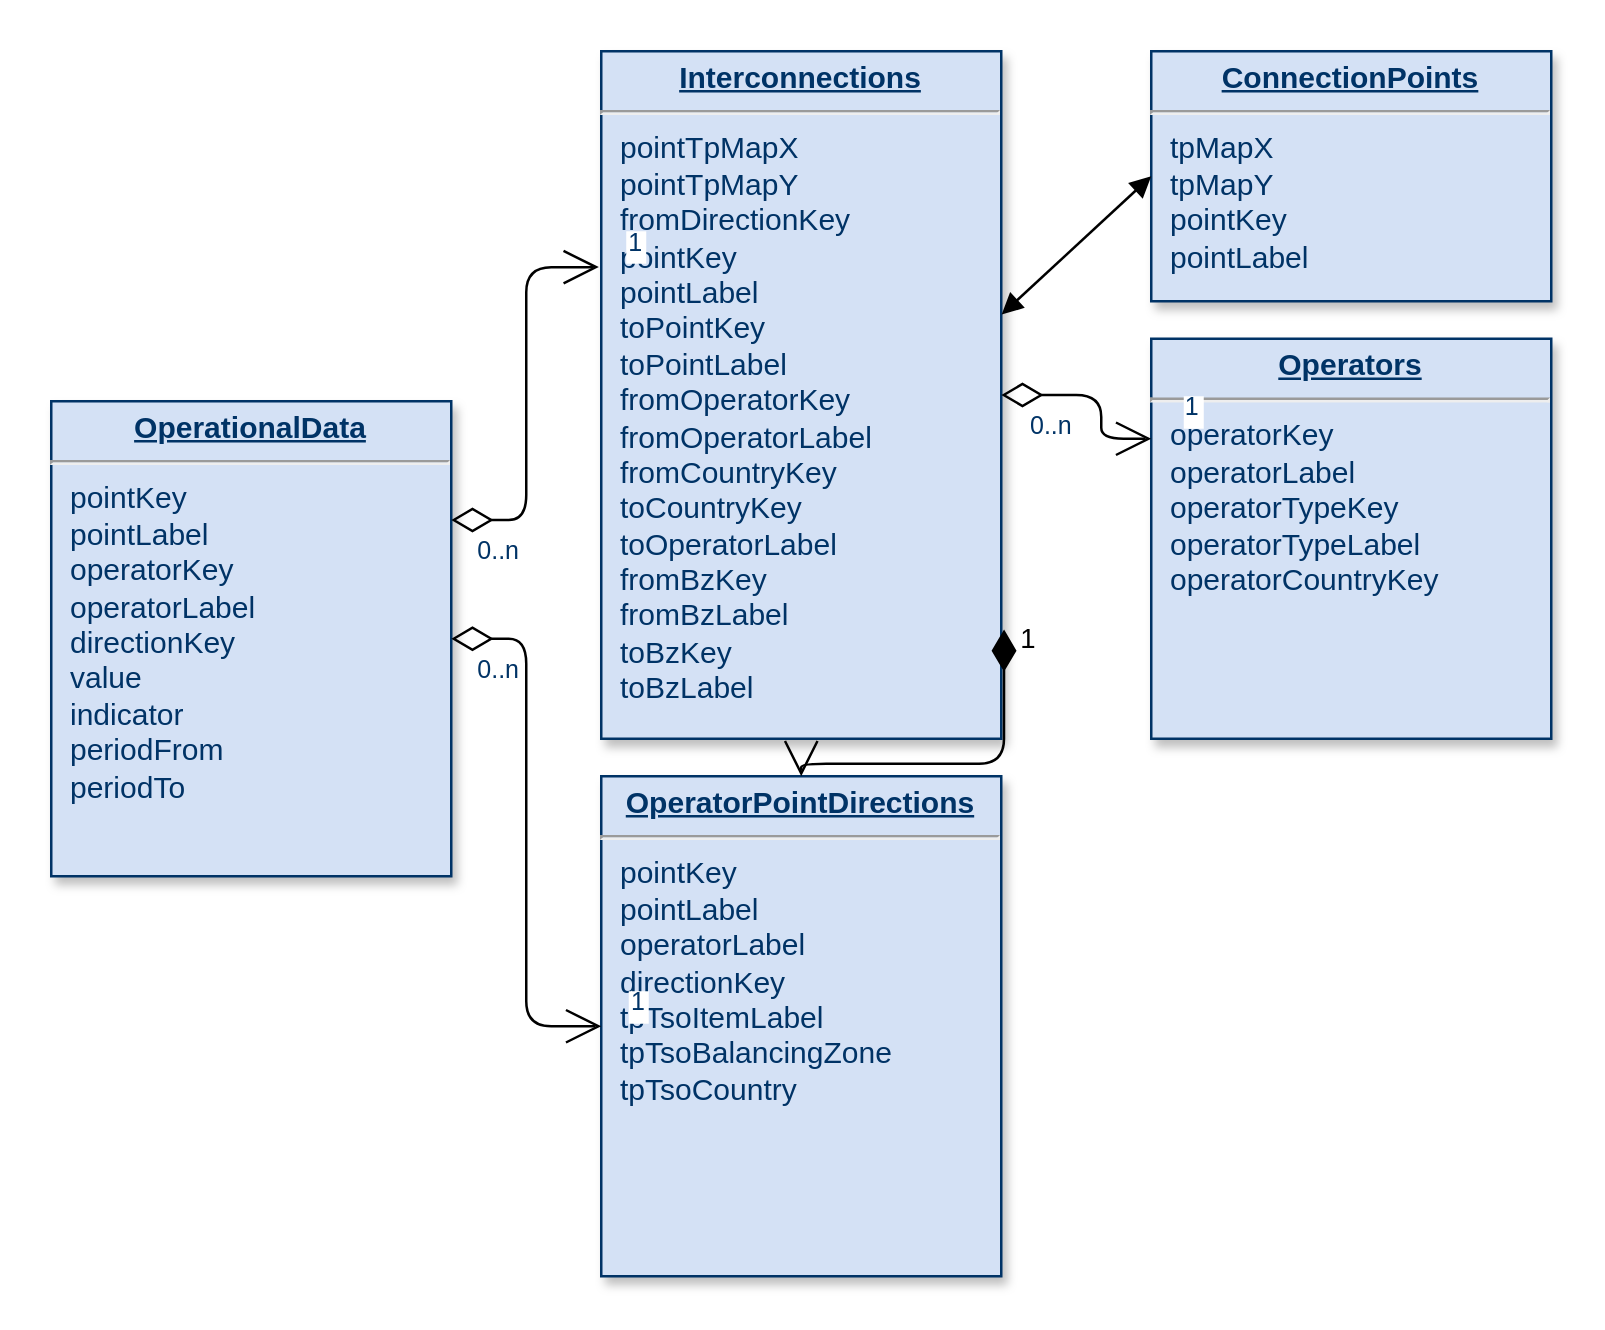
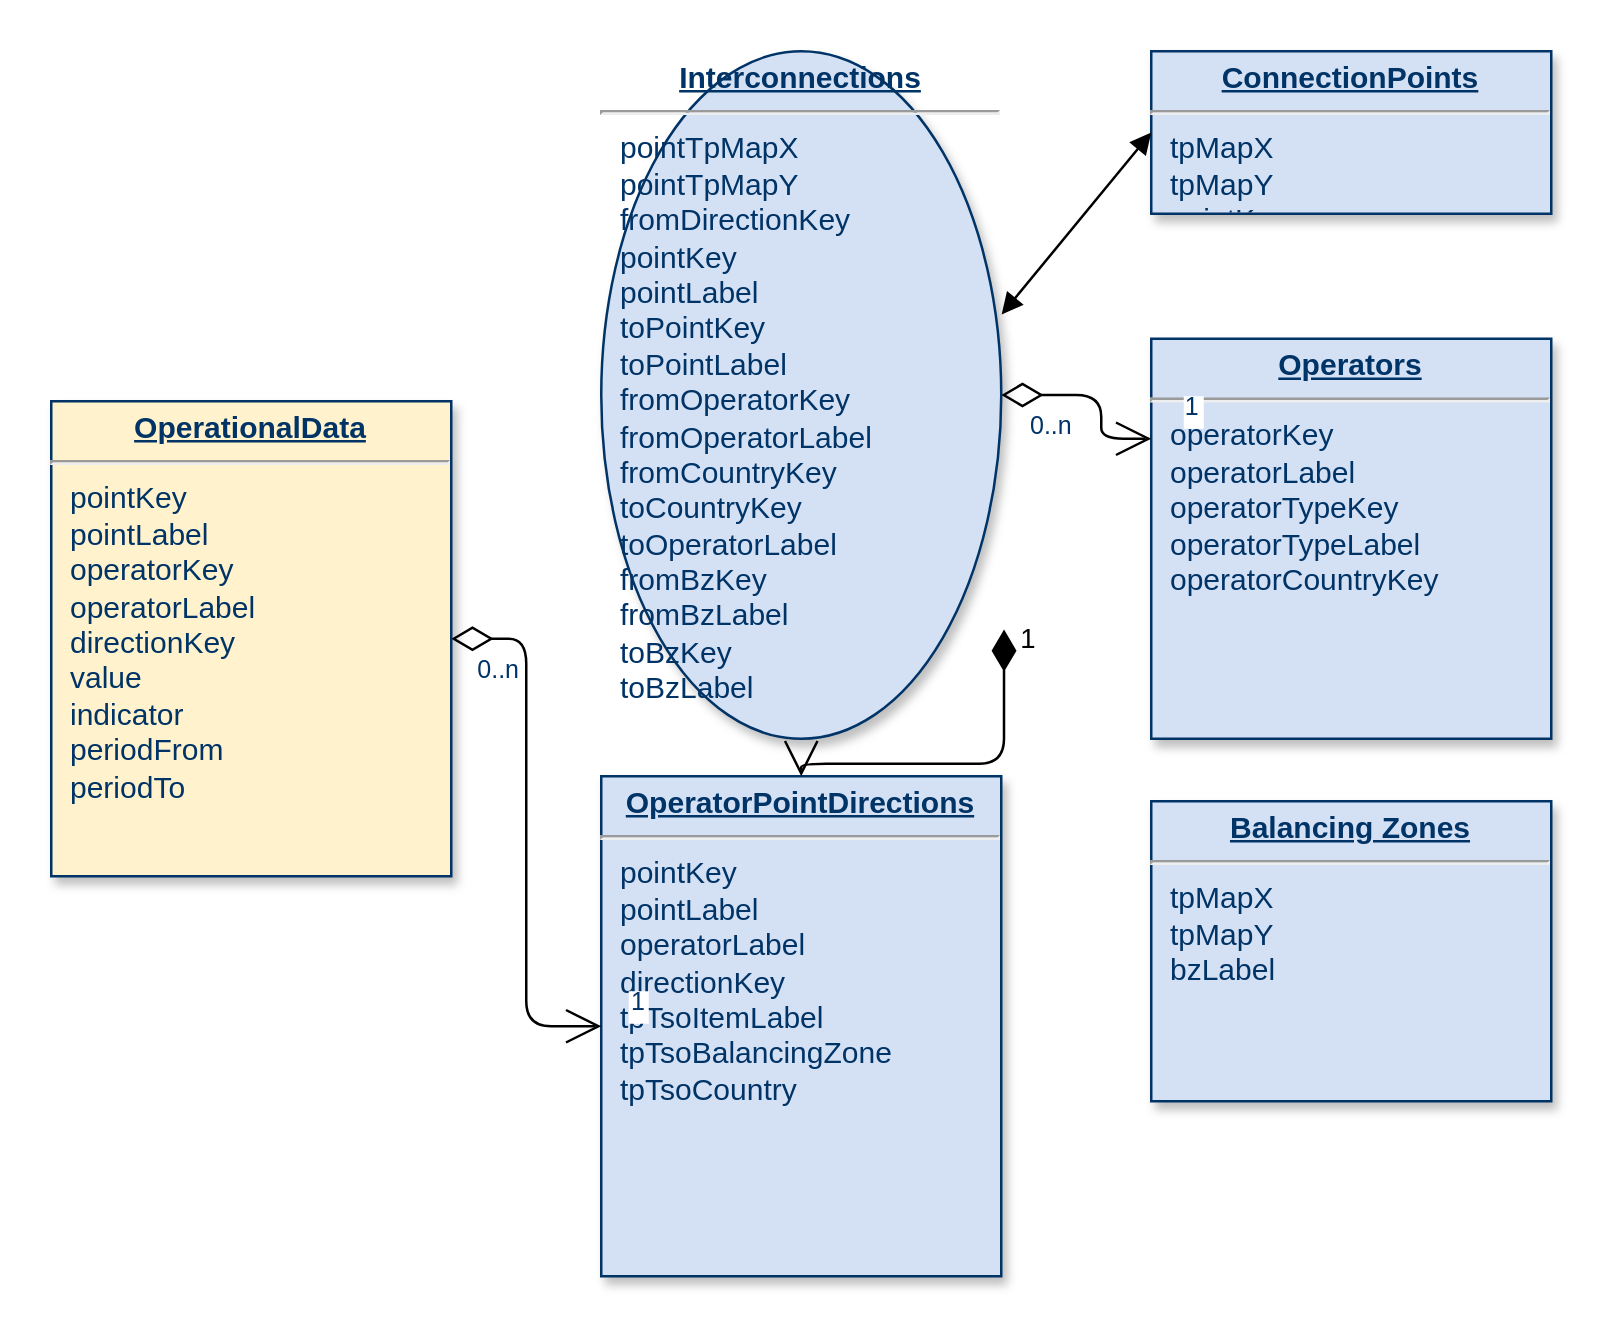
- <mxCell id="3" value="&lt;p style=&quot;margin: 0px ; margin-top: 4px ; text-align: center ; text-decoration: underline&quot;&gt;&lt;strong&gt;ConnectionPoints&lt;/strong&gt;&lt;/p&gt;&lt;hr&gt;&lt;p style=&quot;margin: 0px ; margin-left: 8px&quot;&gt;tpMapX&lt;/p&gt;&lt;p style=&quot;margin: 0px ; margin-left: 8px&quot;&gt;tpMapY&lt;/p&gt;&lt;p style=&quot;margin: 0px ; margin-left: 8px&quot;&gt;pointKey&lt;/p&gt;&lt;p style=&quot;margin: 0px ; margin-left: 8px&quot;&gt;pointLabel&lt;/p&gt;" style="verticalAlign=top;align=left;overflow=fill;fontSize=12;fontFamily=Helvetica;html=1;strokeColor=#003366;shadow=1;fillColor=#D4E1F5;fontColor=#003366" parent="1" vertex="1"><mxGeometry x="460" y="20" width="160" height="100" as="geometry" /></mxCell>
+ <mxCell id="3" value="&lt;p style=&quot;margin: 0px ; margin-top: 4px ; text-align: center ; text-decoration: underline&quot;&gt;&lt;strong&gt;ConnectionPoints&lt;/strong&gt;&lt;/p&gt;&lt;hr&gt;&lt;p style=&quot;margin: 0px ; margin-left: 8px&quot;&gt;tpMapX&lt;/p&gt;&lt;p style=&quot;margin: 0px ; margin-left: 8px&quot;&gt;tpMapY&lt;/p&gt;&lt;p style=&quot;margin: 0px ; margin-left: 8px&quot;&gt;pointKey&lt;/p&gt;&lt;p style=&quot;margin: 0px ; margin-left: 8px&quot;&gt;pointLabel&lt;/p&gt;" style="verticalAlign=top;align=left;overflow=fill;fontSize=12;fontFamily=Helvetica;html=1;strokeColor=#003366;shadow=1;fillColor=#D4E1F5;fontColor=#003366" parent="1" vertex="1"><mxGeometry x="460" y="20" width="160" height="65" as="geometry" /></mxCell>
- <mxCell id="15" value="" style="endArrow=open;endSize=12;startArrow=diamondThin;startSize=14;startFill=0;edgeStyle=orthogonalEdgeStyle;entryX=-0.006;entryY=0.314;entryDx=0;entryDy=0;exitX=1;exitY=0.25;exitDx=0;exitDy=0;entryPerimeter=0;" parent="1" source="5" target="4" edge="1"><mxGeometry x="289.36" y="-820.03" as="geometry"><mxPoint x="140" y="365" as="sourcePoint" /><mxPoint x="330" y="380.029" as="targetPoint" /></mxGeometry></mxCell>
- <mxCell id="16" value="0..n" style="resizable=0;align=left;verticalAlign=top;labelBackgroundColor=#ffffff;fontSize=10;strokeColor=#003366;shadow=1;fillColor=#D4E1F5;fontColor=#003366" parent="15" connectable="0" vertex="1"><mxGeometry x="-1" relative="1" as="geometry"><mxPoint x="8.92" as="offset" /></mxGeometry></mxCell>
- <mxCell id="17" value="1" style="resizable=0;align=right;verticalAlign=top;labelBackgroundColor=#ffffff;fontSize=10;strokeColor=#003366;shadow=1;fillColor=#D4E1F5;fontColor=#003366" parent="15" connectable="0" vertex="1"><mxGeometry x="1" relative="1" as="geometry"><mxPoint x="18.92" y="-21.96" as="offset" /></mxGeometry></mxCell>
- <mxCell id="4" value="&lt;p style=&quot;margin: 0px ; margin-top: 4px ; text-align: center ; text-decoration: underline&quot;&gt;&lt;strong&gt;Interconnections&lt;/strong&gt;&lt;/p&gt;&lt;hr&gt;&lt;p style=&quot;margin: 0px ; margin-left: 8px&quot;&gt;pointTpMapX&lt;/p&gt;&lt;p style=&quot;margin: 0px ; margin-left: 8px&quot;&gt;pointTpMapY&lt;/p&gt;&lt;p style=&quot;margin: 0px ; margin-left: 8px&quot;&gt;fromDirectionKey&lt;/p&gt;&lt;p style=&quot;margin: 0px ; margin-left: 8px&quot;&gt;pointKey&lt;/p&gt;&lt;p style=&quot;margin: 0px ; margin-left: 8px&quot;&gt;pointLabel&lt;/p&gt;&lt;p style=&quot;margin: 0px ; margin-left: 8px&quot;&gt;toPointKey&lt;/p&gt;&lt;p style=&quot;margin: 0px ; margin-left: 8px&quot;&gt;toPointLabel&lt;/p&gt;&lt;p style=&quot;margin: 0px ; margin-left: 8px&quot;&gt;fromOperatorKey&lt;/p&gt;&lt;p style=&quot;margin: 0px ; margin-left: 8px&quot;&gt;fromOperatorLabel&lt;/p&gt;&lt;p style=&quot;margin: 0px ; margin-left: 8px&quot;&gt;fromCountryKey&lt;/p&gt;&lt;p style=&quot;margin: 0px ; margin-left: 8px&quot;&gt;toCountryKey&lt;/p&gt;&lt;p style=&quot;margin: 0px ; margin-left: 8px&quot;&gt;toOperatorLabel&lt;/p&gt;&lt;p style=&quot;margin: 0px ; margin-left: 8px&quot;&gt;fromBzKey&lt;/p&gt;&lt;p style=&quot;margin: 0px ; margin-left: 8px&quot;&gt;fromBzLabel&lt;/p&gt;&lt;p style=&quot;margin: 0px ; margin-left: 8px&quot;&gt;toBzKey&lt;/p&gt;&lt;p style=&quot;margin: 0px ; margin-left: 8px&quot;&gt;toBzLabel&lt;/p&gt;" style="verticalAlign=top;align=left;overflow=fill;fontSize=12;fontFamily=Helvetica;html=1;strokeColor=#003366;shadow=1;fillColor=#D4E1F5;fontColor=#003366" parent="1" vertex="1"><mxGeometry x="240" y="20" width="160" height="275" as="geometry" /></mxCell>
+ <mxCell id="4" value="&lt;p style=&quot;margin: 0px ; margin-top: 4px ; text-align: center ; text-decoration: underline&quot;&gt;&lt;strong&gt;Interconnections&lt;/strong&gt;&lt;/p&gt;&lt;hr&gt;&lt;p style=&quot;margin: 0px ; margin-left: 8px&quot;&gt;pointTpMapX&lt;/p&gt;&lt;p style=&quot;margin: 0px ; margin-left: 8px&quot;&gt;pointTpMapY&lt;/p&gt;&lt;p style=&quot;margin: 0px ; margin-left: 8px&quot;&gt;fromDirectionKey&lt;/p&gt;&lt;p style=&quot;margin: 0px ; margin-left: 8px&quot;&gt;pointKey&lt;/p&gt;&lt;p style=&quot;margin: 0px ; margin-left: 8px&quot;&gt;pointLabel&lt;/p&gt;&lt;p style=&quot;margin: 0px ; margin-left: 8px&quot;&gt;toPointKey&lt;/p&gt;&lt;p style=&quot;margin: 0px ; margin-left: 8px&quot;&gt;toPointLabel&lt;/p&gt;&lt;p style=&quot;margin: 0px ; margin-left: 8px&quot;&gt;fromOperatorKey&lt;/p&gt;&lt;p style=&quot;margin: 0px ; margin-left: 8px&quot;&gt;fromOperatorLabel&lt;/p&gt;&lt;p style=&quot;margin: 0px ; margin-left: 8px&quot;&gt;fromCountryKey&lt;/p&gt;&lt;p style=&quot;margin: 0px ; margin-left: 8px&quot;&gt;toCountryKey&lt;/p&gt;&lt;p style=&quot;margin: 0px ; margin-left: 8px&quot;&gt;toOperatorLabel&lt;/p&gt;&lt;p style=&quot;margin: 0px ; margin-left: 8px&quot;&gt;fromBzKey&lt;/p&gt;&lt;p style=&quot;margin: 0px ; margin-left: 8px&quot;&gt;fromBzLabel&lt;/p&gt;&lt;p style=&quot;margin: 0px ; margin-left: 8px&quot;&gt;toBzKey&lt;/p&gt;&lt;p style=&quot;margin: 0px ; margin-left: 8px&quot;&gt;toBzLabel&lt;/p&gt;" style="ellipse;verticalAlign=top;align=left;overflow=fill;fontSize=12;fontFamily=Helvetica;html=1;strokeColor=#003366;shadow=1;fillColor=#D4E1F5;fontColor=#003366;" parent="1" vertex="1"><mxGeometry x="240" y="20" width="160" height="275" as="geometry" /></mxCell>
- <mxCell id="5" value="&lt;p style=&quot;margin: 0px ; margin-top: 4px ; text-align: center ; text-decoration: underline&quot;&gt;&lt;strong&gt;OperationalData&lt;/strong&gt;&lt;/p&gt;&lt;hr&gt;&lt;p style=&quot;margin: 0px ; margin-left: 8px&quot;&gt;pointKey&lt;/p&gt;&lt;p style=&quot;margin: 0px ; margin-left: 8px&quot;&gt;pointLabel&lt;/p&gt;&lt;p style=&quot;margin: 0px ; margin-left: 8px&quot;&gt;operatorKey&lt;/p&gt;&lt;p style=&quot;margin: 0px ; margin-left: 8px&quot;&gt;operatorLabel&lt;/p&gt;&lt;p style=&quot;margin: 0px ; margin-left: 8px&quot;&gt;directionKey&lt;/p&gt;&lt;p style=&quot;margin: 0px ; margin-left: 8px&quot;&gt;value&lt;/p&gt;&lt;p style=&quot;margin: 0px ; margin-left: 8px&quot;&gt;indicator&lt;/p&gt;&lt;p style=&quot;margin: 0px ; margin-left: 8px&quot;&gt;periodFrom&lt;/p&gt;&lt;p style=&quot;margin: 0px ; margin-left: 8px&quot;&gt;periodTo&lt;br&gt;&lt;/p&gt;" style="verticalAlign=top;align=left;overflow=fill;fontSize=12;fontFamily=Helvetica;html=1;strokeColor=#003366;shadow=1;fillColor=#D4E1F5;fontColor=#003366" parent="1" vertex="1"><mxGeometry x="20" y="160" width="160" height="190" as="geometry" /></mxCell>
+ <mxCell id="5" value="&lt;p style=&quot;margin: 0px ; margin-top: 4px ; text-align: center ; text-decoration: underline&quot;&gt;&lt;strong&gt;OperationalData&lt;/strong&gt;&lt;/p&gt;&lt;hr&gt;&lt;p style=&quot;margin: 0px ; margin-left: 8px&quot;&gt;pointKey&lt;/p&gt;&lt;p style=&quot;margin: 0px ; margin-left: 8px&quot;&gt;pointLabel&lt;/p&gt;&lt;p style=&quot;margin: 0px ; margin-left: 8px&quot;&gt;operatorKey&lt;/p&gt;&lt;p style=&quot;margin: 0px ; margin-left: 8px&quot;&gt;operatorLabel&lt;/p&gt;&lt;p style=&quot;margin: 0px ; margin-left: 8px&quot;&gt;directionKey&lt;/p&gt;&lt;p style=&quot;margin: 0px ; margin-left: 8px&quot;&gt;value&lt;/p&gt;&lt;p style=&quot;margin: 0px ; margin-left: 8px&quot;&gt;indicator&lt;/p&gt;&lt;p style=&quot;margin: 0px ; margin-left: 8px&quot;&gt;periodFrom&lt;/p&gt;&lt;p style=&quot;margin: 0px ; margin-left: 8px&quot;&gt;periodTo&lt;br&gt;&lt;/p&gt;" style="verticalAlign=top;align=left;overflow=fill;fontSize=12;fontFamily=Helvetica;html=1;strokeColor=#003366;shadow=1;fillColor=#fff2cc;fontColor=#003366;" parent="1" vertex="1"><mxGeometry x="20" y="160" width="160" height="190" as="geometry" /></mxCell>
+ <mxCell id="2" value="&lt;p style=&quot;margin: 0px ; margin-top: 4px ; text-align: center ; text-decoration: underline&quot;&gt;&lt;strong&gt;Balancing Zones&lt;br&gt;&lt;/strong&gt;&lt;/p&gt;&lt;hr&gt;&lt;p style=&quot;margin: 0px ; margin-left: 8px&quot;&gt;tpMapX&lt;br&gt;&lt;/p&gt;&lt;p style=&quot;margin: 0px ; margin-left: 8px&quot;&gt;tpMapY&lt;/p&gt;&lt;p style=&quot;margin: 0px ; margin-left: 8px&quot;&gt;bzLabel&lt;/p&gt;" style="verticalAlign=top;align=left;overflow=fill;fontSize=12;fontFamily=Helvetica;html=1;strokeColor=#003366;shadow=1;fillColor=#D4E1F5;fontColor=#003366" parent="1" vertex="1"><mxGeometry x="460" y="320" width="160" height="120" as="geometry" /></mxCell>
